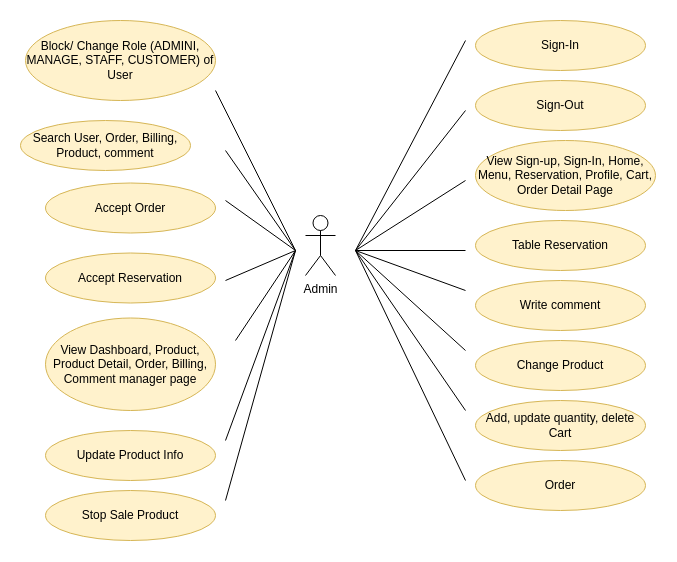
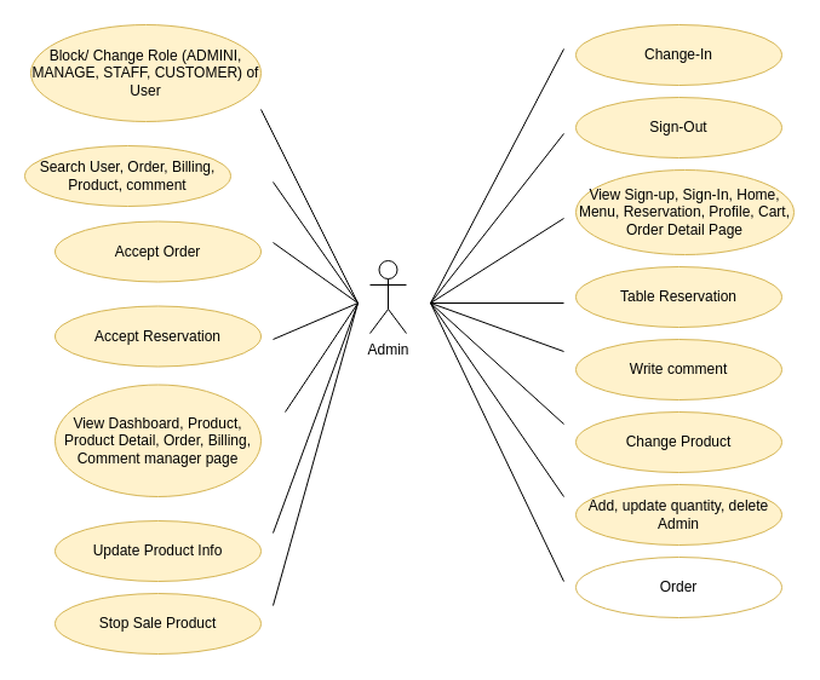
- <mxCell id="3" value="Sign-In" style="ellipse;whiteSpace=wrap;html=1;fillColor=#fff2cc;strokeColor=#d6b656;" vertex="1" parent="1"><mxGeometry x="475" y="20" width="170" height="50" as="geometry" /></mxCell>
+ <mxCell id="3" value="Change-In" style="ellipse;whiteSpace=wrap;html=1;fillColor=#fff2cc;strokeColor=#d6b656;" vertex="1" parent="1"><mxGeometry x="475" y="20" width="170" height="50" as="geometry" /></mxCell>
- <mxCell id="14" value="Add, update quantity, delete Cart" style="ellipse;whiteSpace=wrap;html=1;fillColor=#fff2cc;strokeColor=#d6b656;" vertex="1" parent="1"><mxGeometry x="475" y="400" width="170" height="50" as="geometry" /></mxCell>
+ <mxCell id="14" value="Add, update quantity, delete Admin" style="ellipse;whiteSpace=wrap;html=1;fillColor=#fff2cc;strokeColor=#d6b656;" vertex="1" parent="1"><mxGeometry x="475" y="400" width="170" height="50" as="geometry" /></mxCell>
- <mxCell id="15" value="Order" style="ellipse;whiteSpace=wrap;html=1;fillColor=#fff2cc;strokeColor=#d6b656;" vertex="1" parent="1"><mxGeometry x="475" y="460" width="170" height="50" as="geometry" /></mxCell>
+ <mxCell id="15" value="Order" style="ellipse;whiteSpace=wrap;html=1;fillColor=#ffffff;strokeColor=#d6b656;" vertex="1" parent="1"><mxGeometry x="475" y="460" width="170" height="50" as="geometry" /></mxCell>
